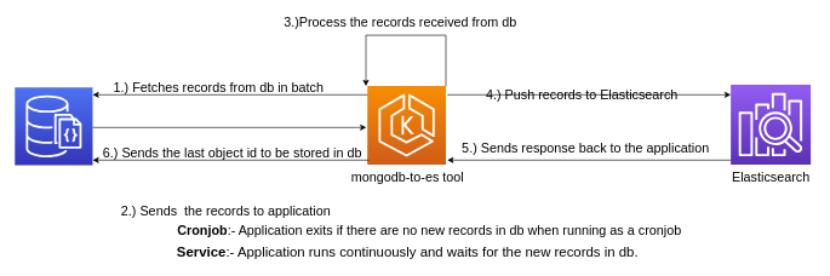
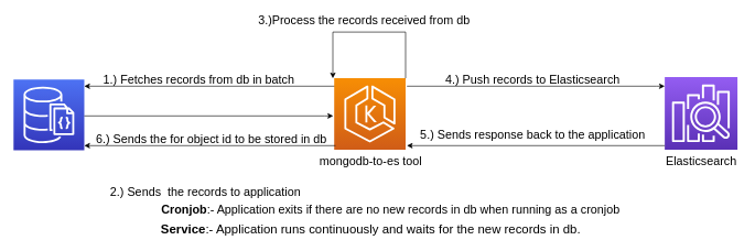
- <mxCell id="10" value="&lt;font style=&quot;font-size: 18px&quot;&gt;4.) Push records to Elasticsearch&lt;/font&gt;" style="text;html=1;align=center;verticalAlign=middle;resizable=0;points=[];autosize=1;" vertex="1" parent="1"><mxGeometry x="660" y="120" width="280" height="20" as="geometry" /></mxCell>
+ <mxCell id="10" value="&lt;font style=&quot;font-size: 18px&quot;&gt;4.) Push records to Elasticsearch&lt;/font&gt;" style="text;html=1;align=center;verticalAlign=middle;resizable=0;points=[];autosize=1;" vertex="1" parent="1"><mxGeometry x="665" y="110" width="280" height="20" as="geometry" /></mxCell>
- <mxCell id="14" value="&lt;font style=&quot;font-size: 18px&quot;&gt;6.) Sends the last object id to be stored in db&lt;/font&gt;" style="text;html=1;align=center;verticalAlign=middle;resizable=0;points=[];autosize=1;" vertex="1" parent="1"><mxGeometry x="133.5" y="200" width="370" height="20" as="geometry" /></mxCell>
+ <mxCell id="14" value="&lt;font style=&quot;font-size: 18px&quot;&gt;6.) Sends the for object id to be stored in db&lt;/font&gt;" style="text;html=1;align=center;verticalAlign=middle;resizable=0;points=[];autosize=1;" vertex="1" parent="1"><mxGeometry x="133.5" y="200" width="370" height="20" as="geometry" /></mxCell>
